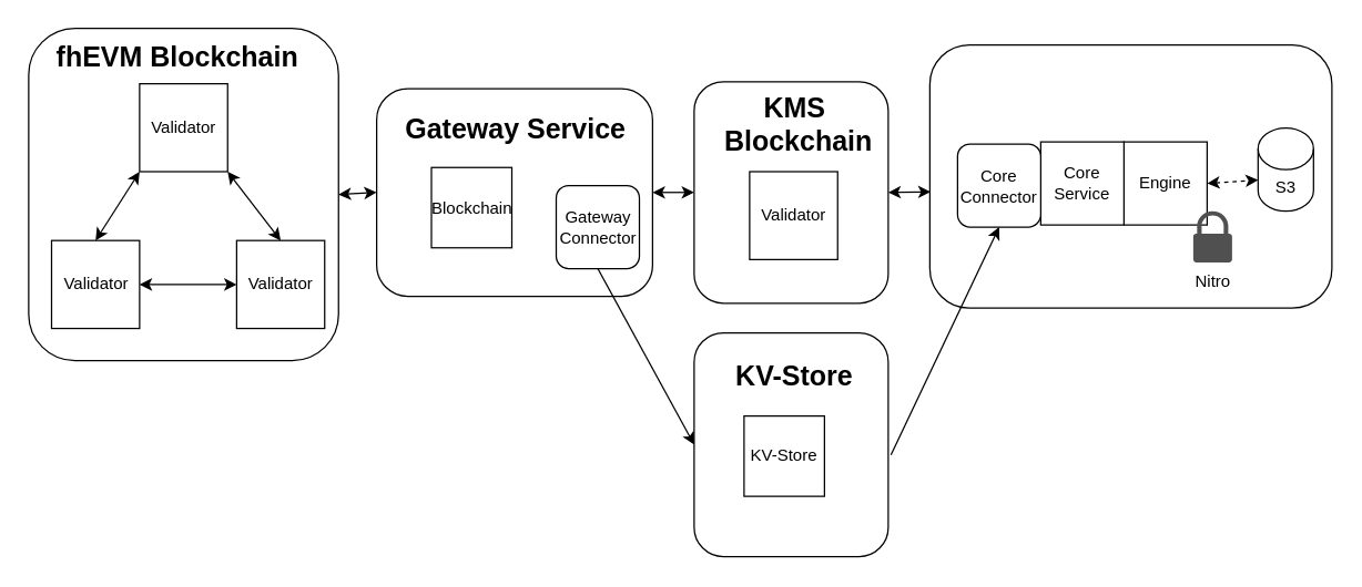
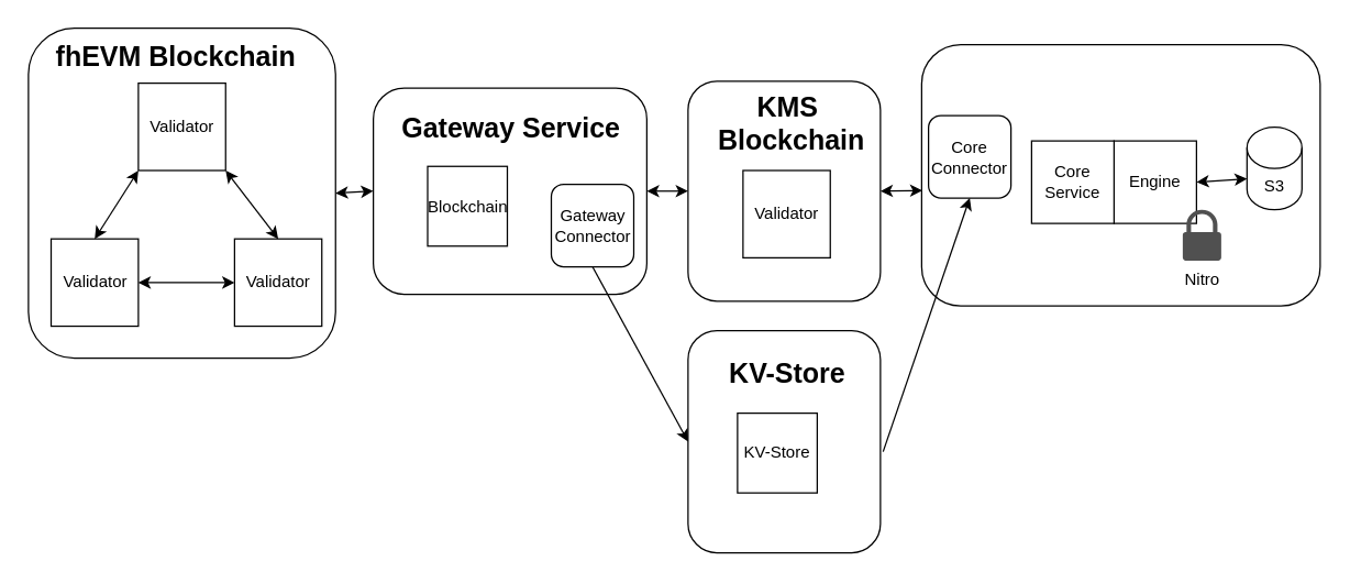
- <mxCell id="8" value="" style="endArrow=classic;startArrow=classic;html=1;rounded=0;exitX=1;exitY=0.5;exitDx=0;exitDy=0;entryX=0;entryY=0;entryDx=0;entryDy=37.5;entryPerimeter=0;dashed=1;" parent="1" source="6" target="5" edge="1"><mxGeometry width="50" height="50" relative="1" as="geometry"><mxPoint x="906" y="122" as="sourcePoint" /><mxPoint x="956" y="72" as="targetPoint" /></mxGeometry></mxCell>
+ <mxCell id="8" value="" style="endArrow=classic;startArrow=classic;html=1;rounded=0;exitX=1;exitY=0.5;exitDx=0;exitDy=0;entryX=0;entryY=0;entryDx=0;entryDy=37.5;entryPerimeter=0;" parent="1" source="6" target="5" edge="1"><mxGeometry width="50" height="50" relative="1" as="geometry"><mxPoint x="906" y="122" as="sourcePoint" /><mxPoint x="956" y="72" as="targetPoint" /></mxGeometry></mxCell>
- <mxCell id="10" value="Core Connector" style="rounded=1;whiteSpace=wrap;html=1;" parent="1" vertex="1"><mxGeometry x="690" y="103.5" width="60" height="60" as="geometry" /></mxCell>
+ <mxCell id="10" value="Core Connector" style="rounded=1;whiteSpace=wrap;html=1;" parent="1" vertex="1"><mxGeometry x="675" y="83.5" width="60" height="60" as="geometry" /></mxCell>
